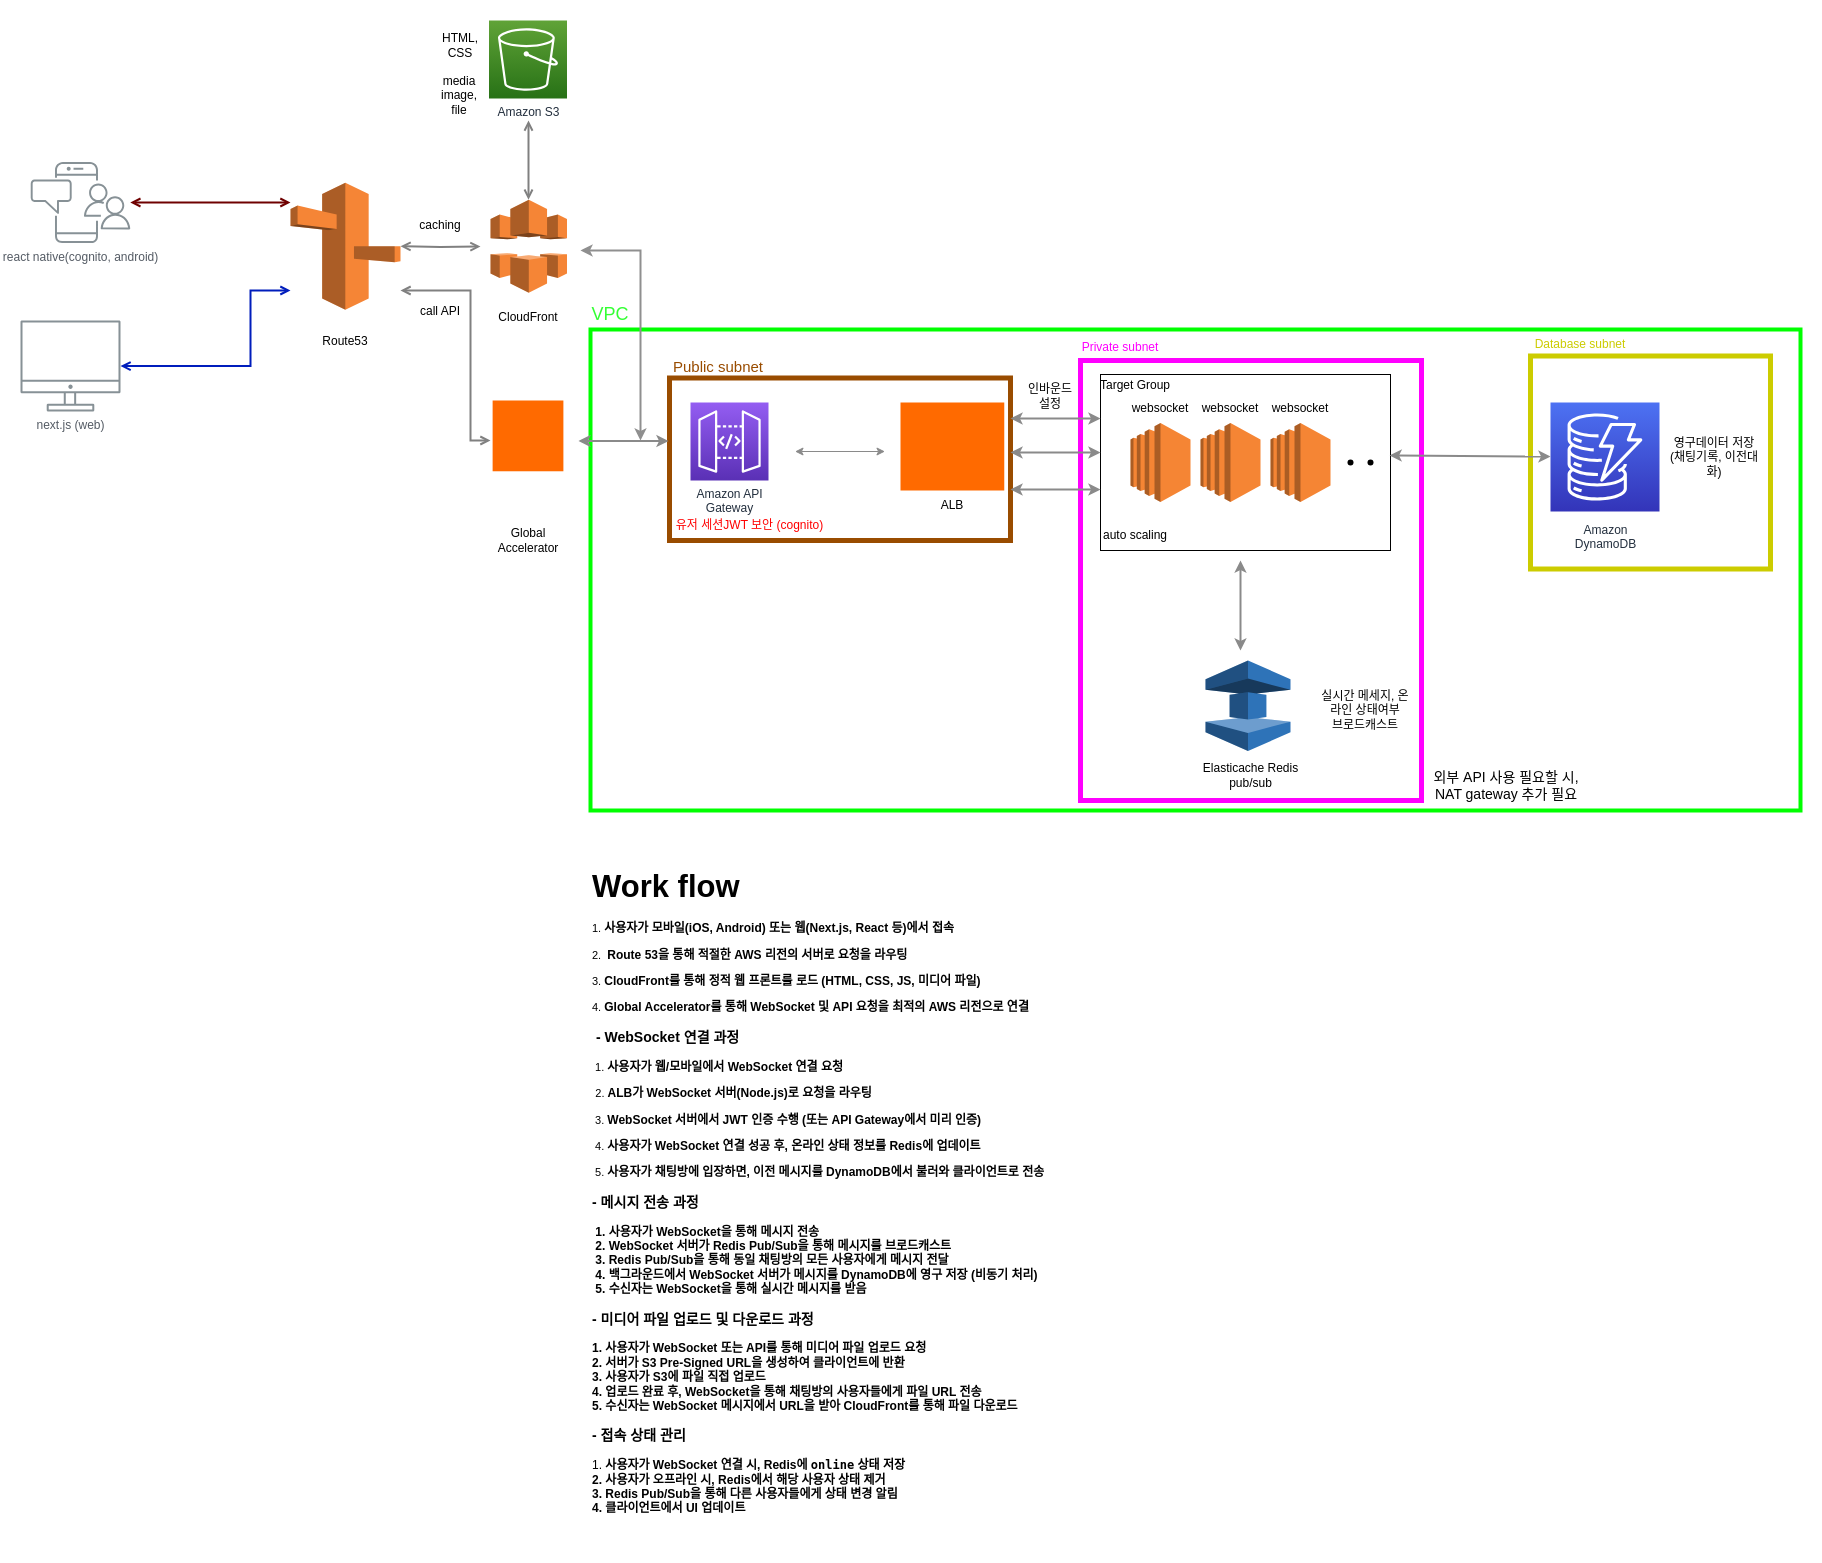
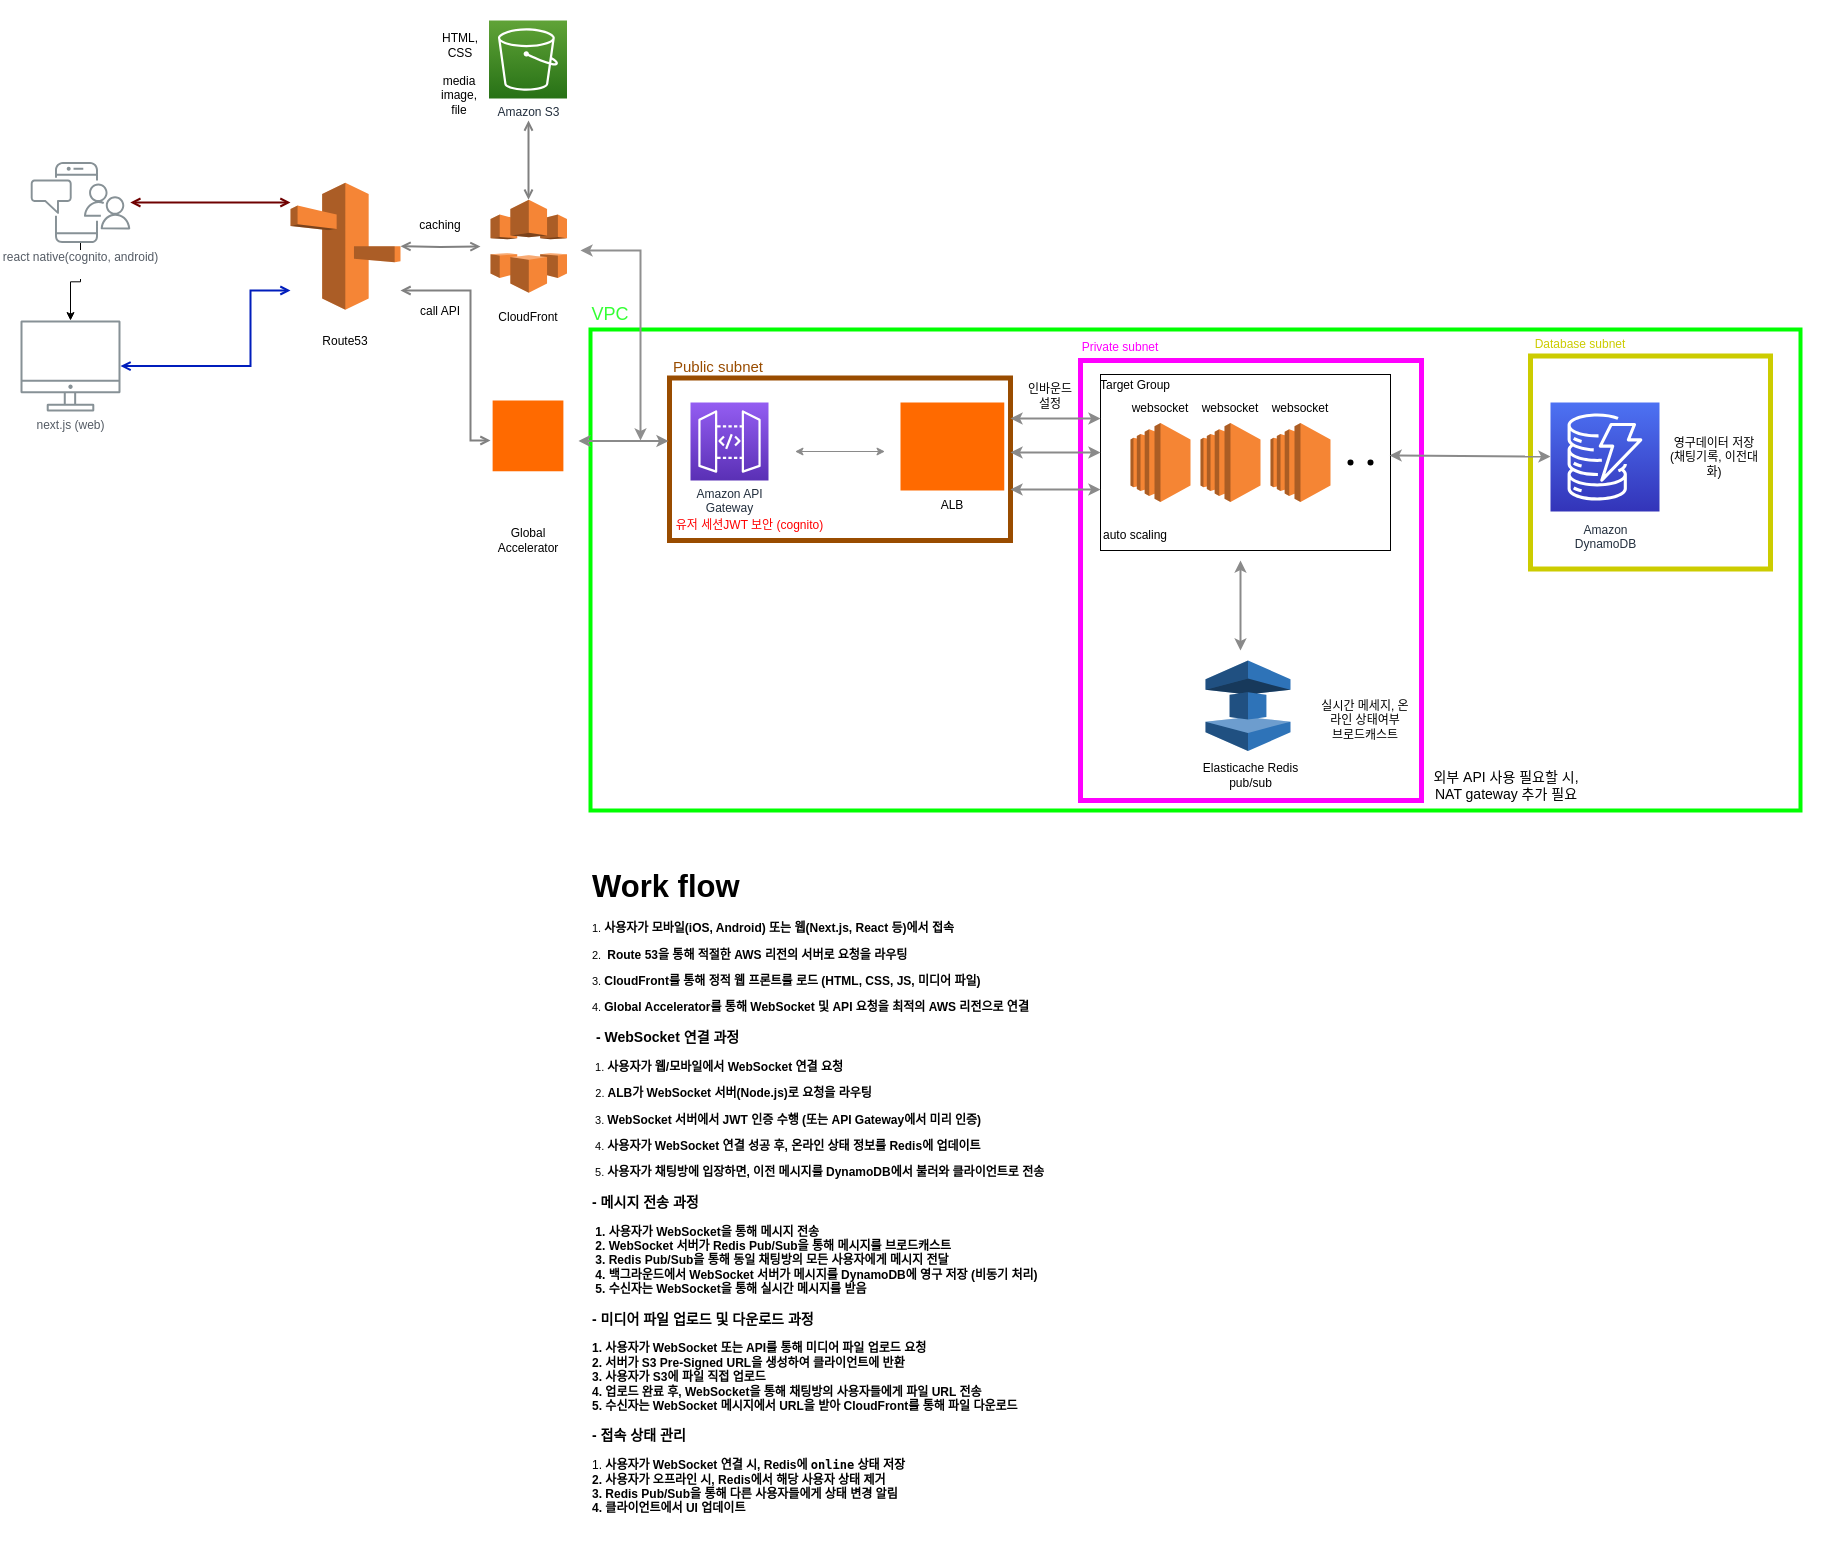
+ <mxCell id="9" value="" style="edgeStyle=orthogonalEdgeStyle;rounded=0;orthogonalLoop=1;jettySize=auto;html=1;" edge="1" parent="1" source="10" target="8"><mxGeometry relative="1" as="geometry" /></mxCell>
- <mxCell id="46" value="실시간 메세지, 온라인 상태여부&lt;div&gt;브로드캐스트&lt;/div&gt;" style="text;html=1;align=center;verticalAlign=middle;whiteSpace=wrap;rounded=0;" vertex="1" parent="1"><mxGeometry x="1320" y="675" width="90" height="70" as="geometry" /></mxCell>
+ <mxCell id="46" value="실시간 메세지, 온라인 상태여부&lt;div&gt;브로드캐스트&lt;/div&gt;" style="text;html=1;align=center;verticalAlign=middle;whiteSpace=wrap;rounded=0;" vertex="1" parent="1"><mxGeometry x="1320" y="685" width="90" height="70" as="geometry" /></mxCell>
